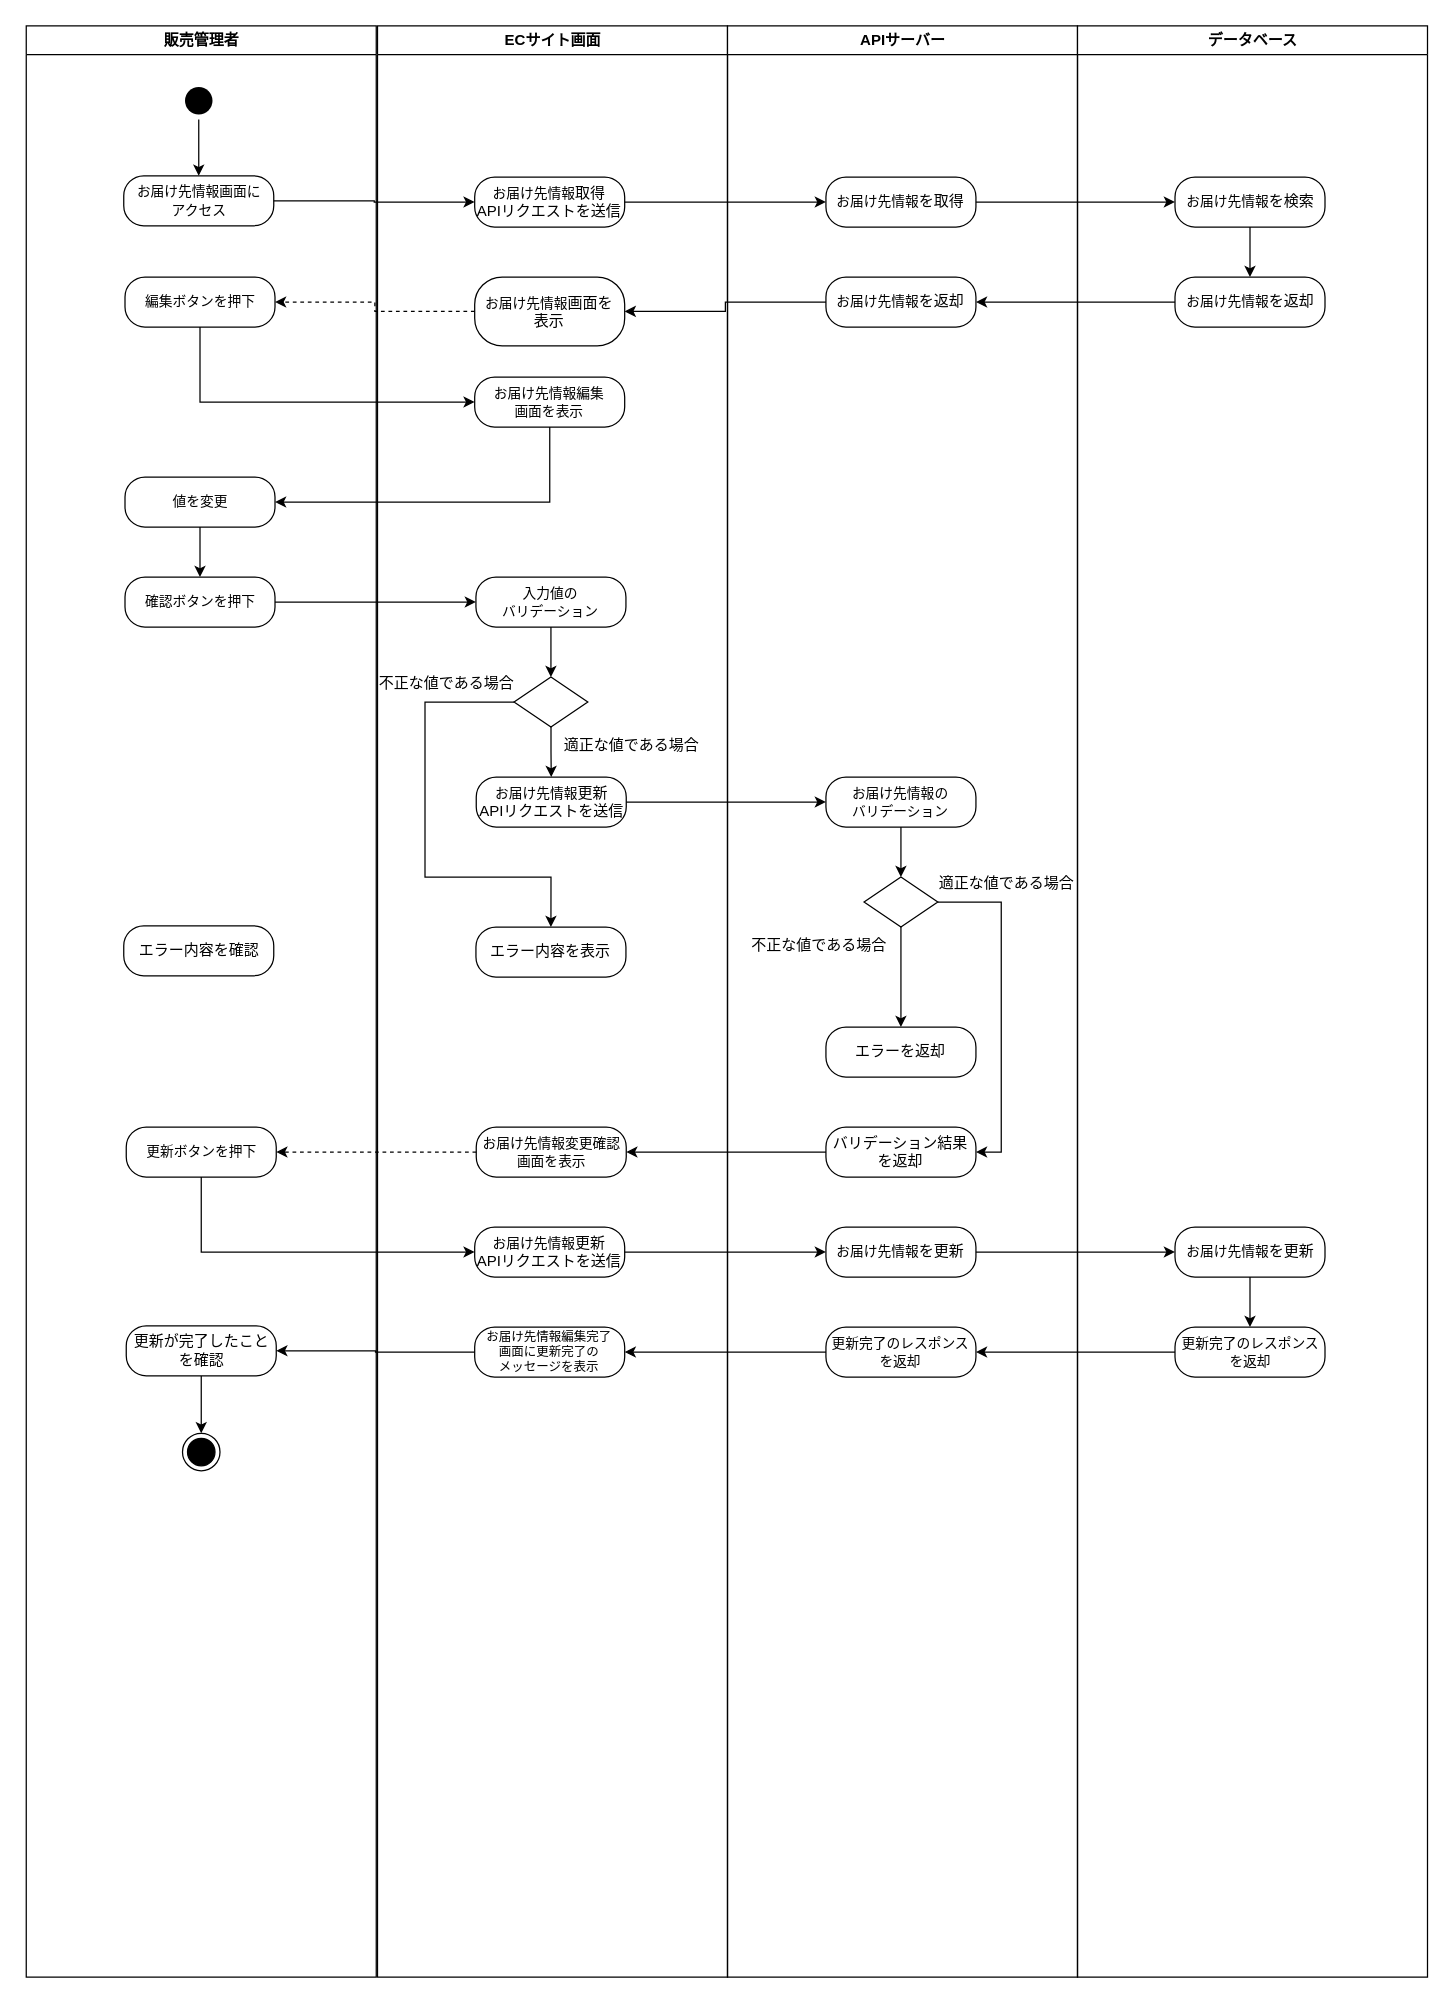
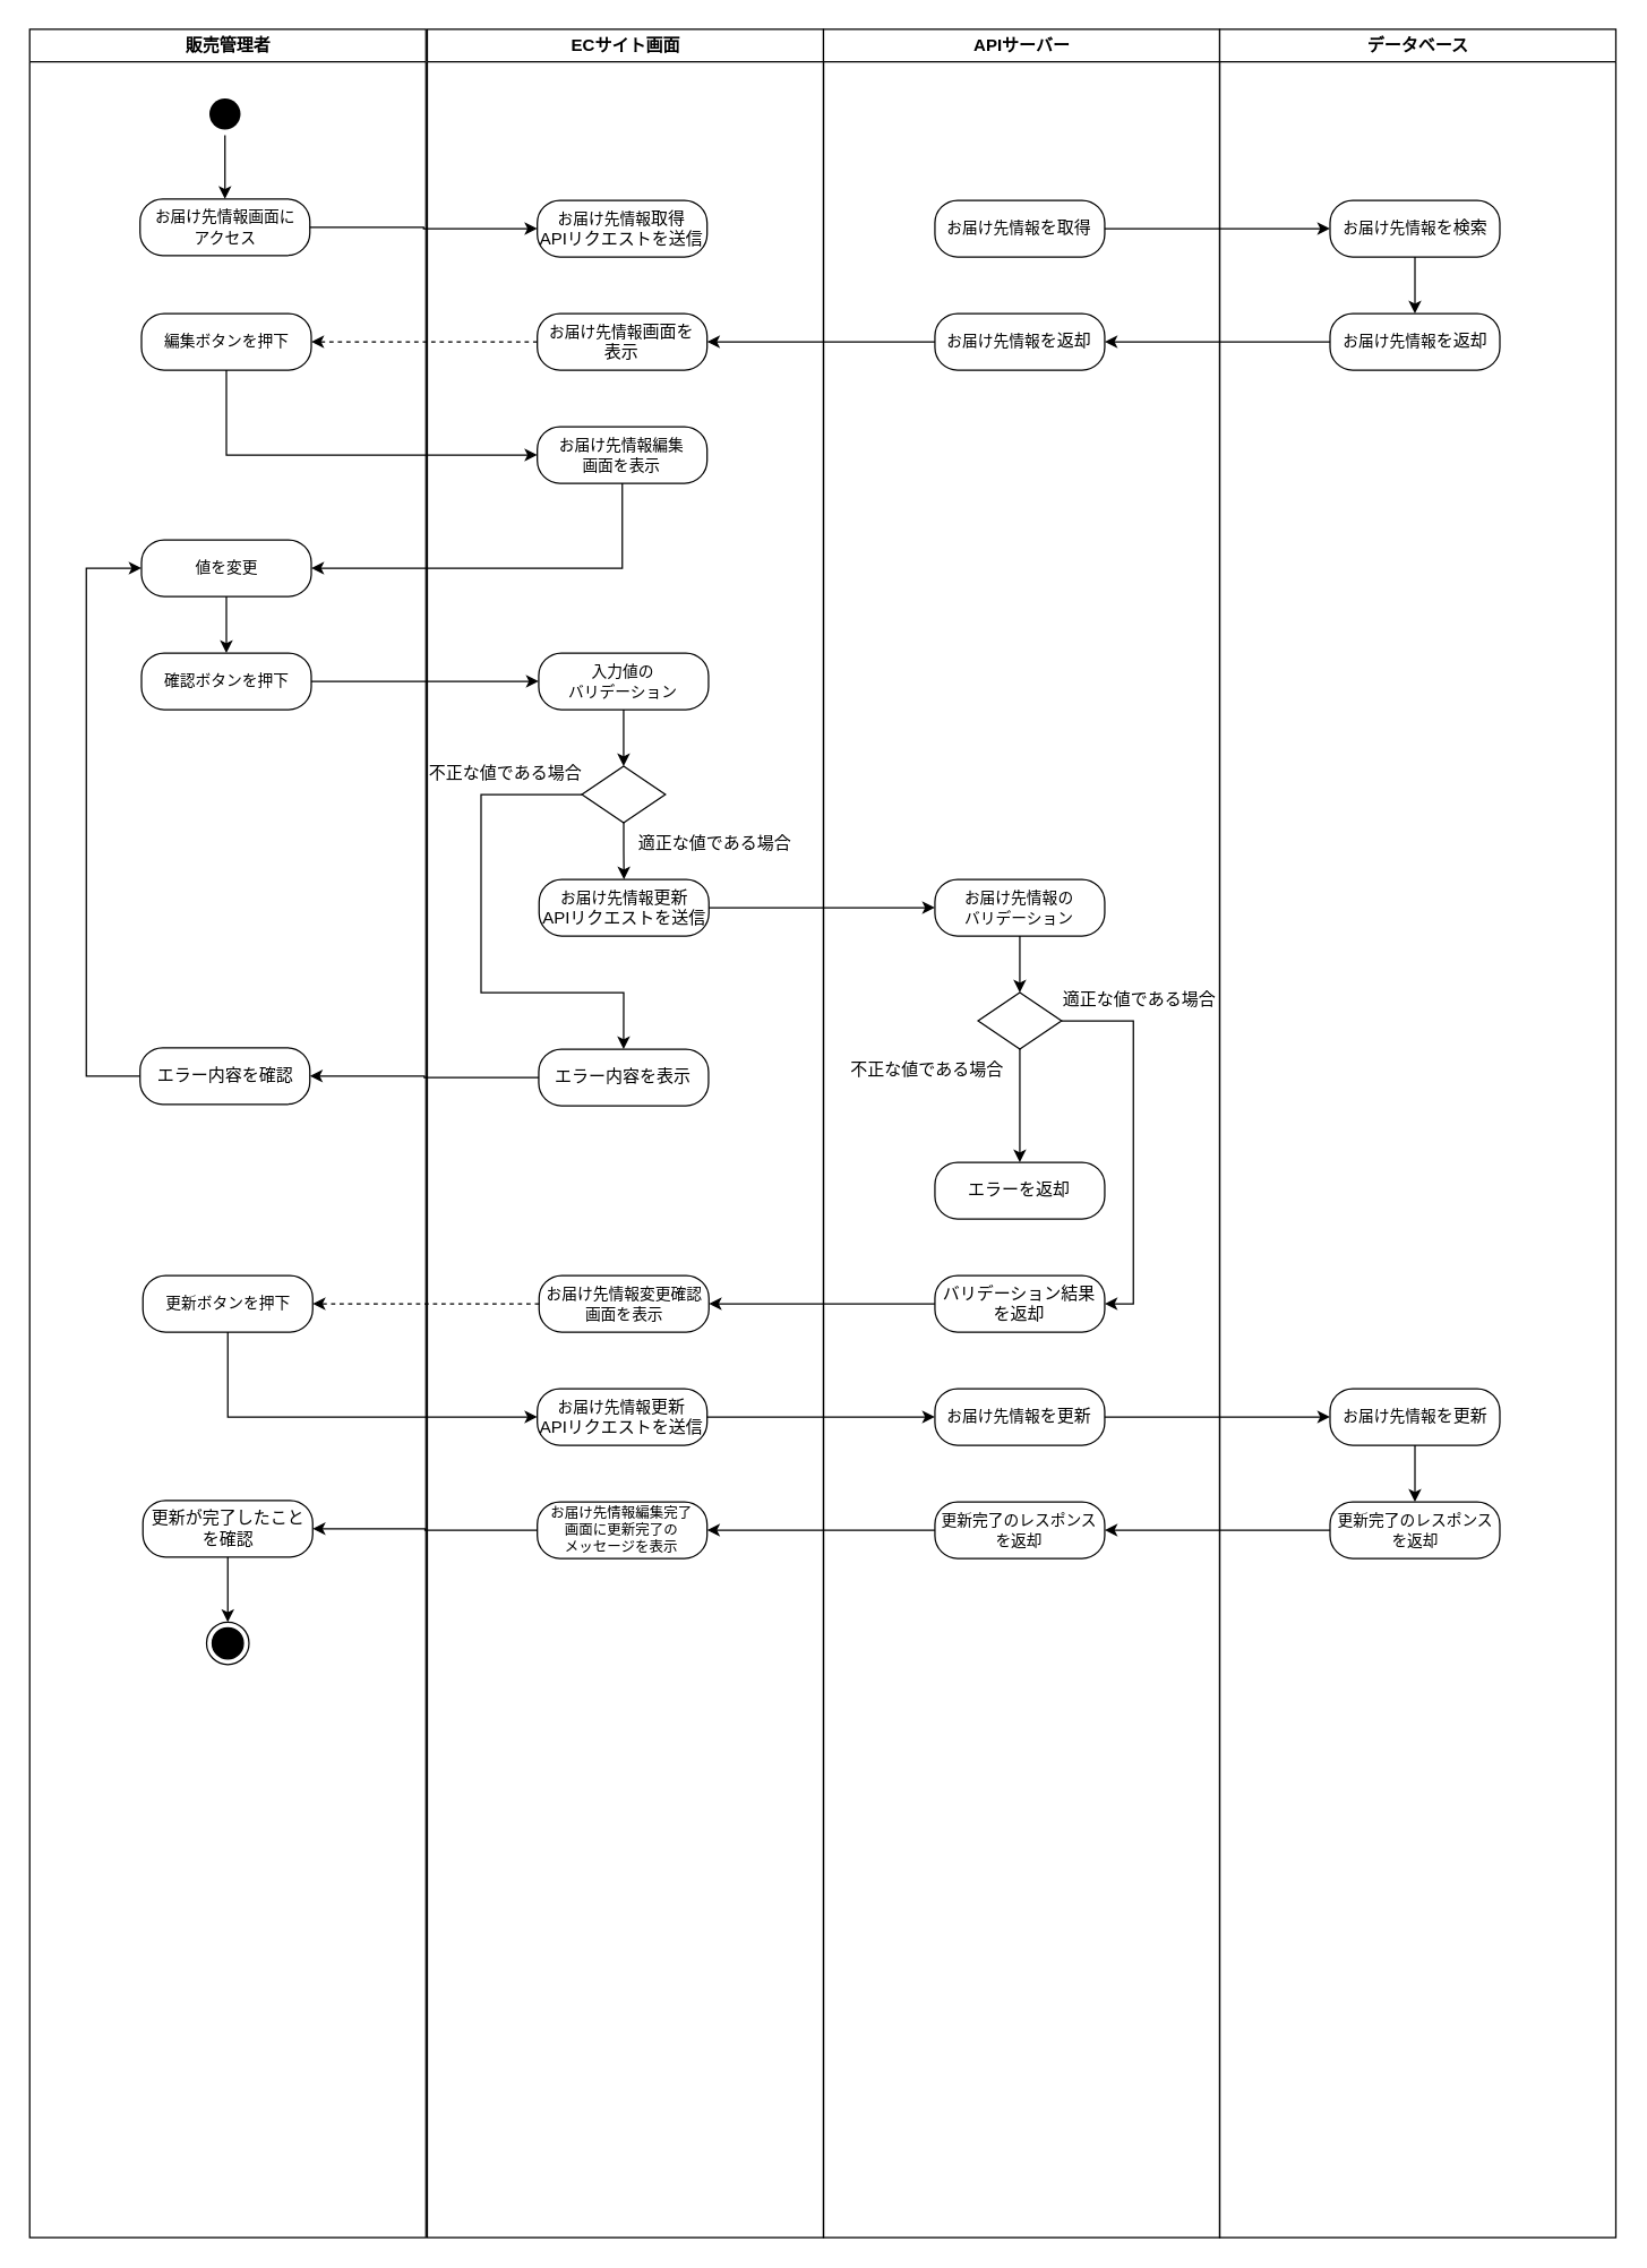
- <mxCell id="59" style="edgeStyle=orthogonalEdgeStyle;rounded=0;orthogonalLoop=1;jettySize=auto;html=1;entryX=0;entryY=0.5;entryDx=0;entryDy=0;" edge="1" parent="1" source="17" target="43"><mxGeometry relative="1" as="geometry" /></mxCell>
- <mxCell id="29" value="&lt;div&gt;&lt;span style=&quot;font-size: 11px; background-color: initial;&quot;&gt;お届け先情報&lt;/span&gt;画面を&lt;/div&gt;&lt;div&gt;表示&lt;/div&gt;" style="rounded=1;whiteSpace=wrap;html=1;arcSize=40;" vertex="1" parent="16"><mxGeometry x="77.75" y="201" width="120" height="55" as="geometry" /></mxCell>
+ <mxCell id="29" value="&lt;div&gt;&lt;span style=&quot;font-size: 11px; background-color: initial;&quot;&gt;お届け先情報&lt;/span&gt;画面を&lt;/div&gt;&lt;div&gt;表示&lt;/div&gt;" style="rounded=1;whiteSpace=wrap;html=1;arcSize=40;" vertex="1" parent="16"><mxGeometry x="77.75" y="201" width="120" height="40" as="geometry" /></mxCell>
+ <mxCell id="7" style="edgeStyle=orthogonalEdgeStyle;rounded=0;orthogonalLoop=1;jettySize=auto;html=1;entryX=0;entryY=0.5;entryDx=0;entryDy=0;" edge="1" parent="2" source="8" target="13"><mxGeometry relative="1" as="geometry"><Array as="points"><mxPoint x="40" y="740" /><mxPoint x="40" y="381" /></Array></mxGeometry></mxCell>
+ <mxCell id="54" style="edgeStyle=orthogonalEdgeStyle;rounded=0;orthogonalLoop=1;jettySize=auto;html=1;entryX=1;entryY=0.5;entryDx=0;entryDy=0;" edge="1" parent="1" source="26" target="8"><mxGeometry relative="1" as="geometry" /></mxCell>
